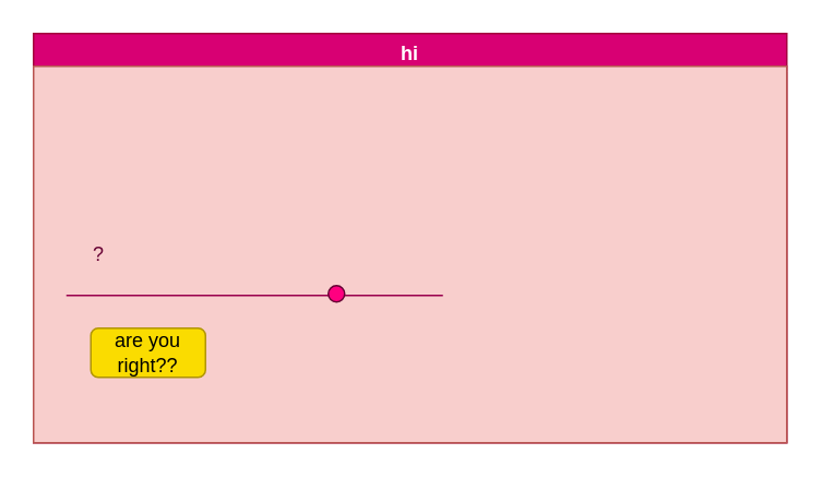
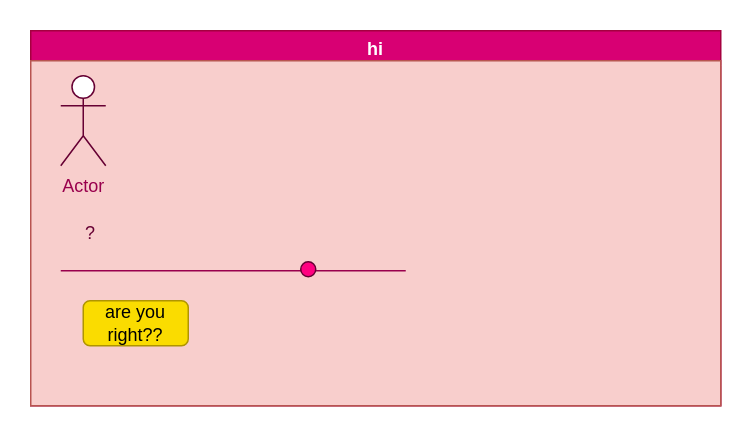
+ <mxCell id="4" value="Actor" style="shape=umlActor;verticalLabelPosition=bottom;verticalAlign=top;html=1;outlineConnect=0;strokeColor=#660033;fontColor=#99004D;" parent="2" vertex="1"><mxGeometry x="20" y="30" width="30" height="60" as="geometry" /></mxCell>
